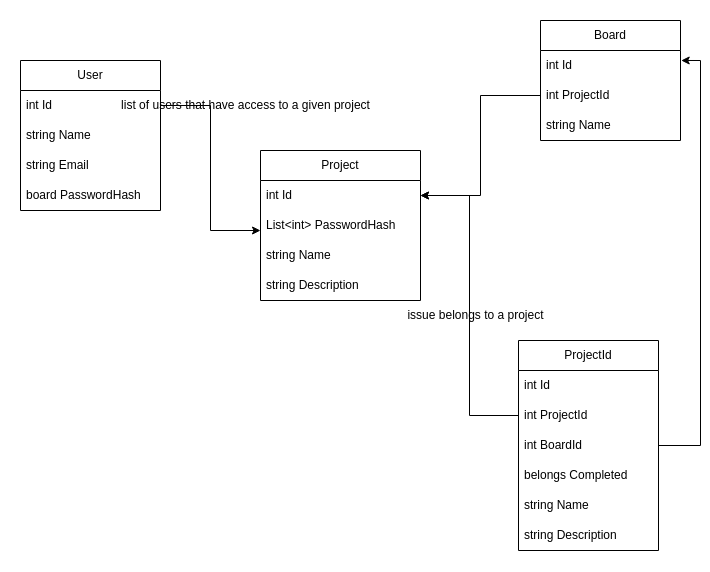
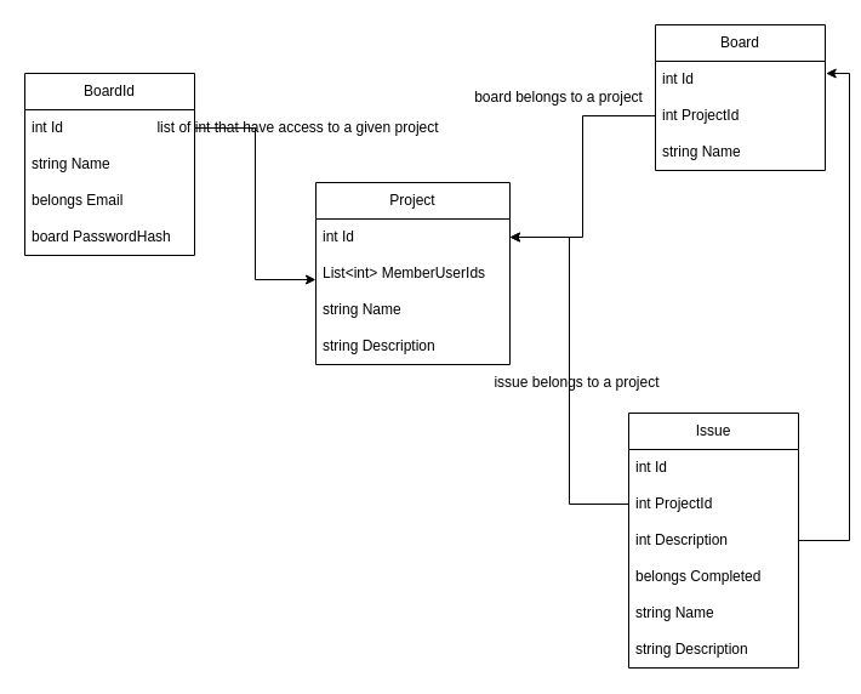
- <mxCell id="14" value="User" style="swimlane;fontStyle=0;childLayout=stackLayout;horizontal=1;startSize=30;horizontalStack=0;resizeParent=1;resizeParentMax=0;resizeLast=0;collapsible=1;marginBottom=0;whiteSpace=wrap;html=1;" vertex="1" parent="1"><mxGeometry x="20" y="60" width="140" height="150" as="geometry" /></mxCell>
+ <mxCell id="14" value="BoardId" style="swimlane;fontStyle=0;childLayout=stackLayout;horizontal=1;startSize=30;horizontalStack=0;resizeParent=1;resizeParentMax=0;resizeLast=0;collapsible=1;marginBottom=0;whiteSpace=wrap;html=1;" vertex="1" parent="1"><mxGeometry x="20" y="60" width="140" height="150" as="geometry" /></mxCell>
+ <mxCell id="28" value="board belongs to a project&lt;br&gt;" style="text;html=1;align=center;verticalAlign=middle;resizable=0;points=[];autosize=1;strokeColor=none;fillColor=none;" vertex="1" parent="1"><mxGeometry x="380" y="65" width="160" height="30" as="geometry" /></mxCell>
- <mxCell id="29" value="list of users that have access to a given project" style="text;html=1;align=center;verticalAlign=middle;resizable=0;points=[];autosize=1;strokeColor=none;fillColor=none;" vertex="1" parent="1"><mxGeometry x="110" y="90" width="270" height="30" as="geometry" /></mxCell>
+ <mxCell id="29" value="list of int that have access to a given project" style="text;html=1;align=center;verticalAlign=middle;resizable=0;points=[];autosize=1;strokeColor=none;fillColor=none;" vertex="1" parent="1"><mxGeometry x="110" y="90" width="270" height="30" as="geometry" /></mxCell>
- <mxCell id="17" value="string Email" style="text;strokeColor=none;fillColor=none;align=left;verticalAlign=middle;spacingLeft=4;spacingRight=4;overflow=hidden;points=[[0,0.5],[1,0.5]];portConstraint=eastwest;rotatable=0;whiteSpace=wrap;html=1;" vertex="1" parent="14"><mxGeometry y="90" width="140" height="30" as="geometry" /></mxCell>
+ <mxCell id="17" value="belongs Email" style="text;strokeColor=none;fillColor=none;align=left;verticalAlign=middle;spacingLeft=4;spacingRight=4;overflow=hidden;points=[[0,0.5],[1,0.5]];portConstraint=eastwest;rotatable=0;whiteSpace=wrap;html=1;" vertex="1" parent="14"><mxGeometry y="90" width="140" height="30" as="geometry" /></mxCell>
- <mxCell id="4" value="List&amp;lt;int&amp;gt; PasswordHash" style="text;strokeColor=none;fillColor=none;align=left;verticalAlign=middle;spacingLeft=4;spacingRight=4;overflow=hidden;points=[[0,0.5],[1,0.5]];portConstraint=eastwest;rotatable=0;whiteSpace=wrap;html=1;" vertex="1" parent="2"><mxGeometry y="60" width="160" height="30" as="geometry" /></mxCell>
+ <mxCell id="4" value="List&amp;lt;int&amp;gt; MemberUserIds" style="text;strokeColor=none;fillColor=none;align=left;verticalAlign=middle;spacingLeft=4;spacingRight=4;overflow=hidden;points=[[0,0.5],[1,0.5]];portConstraint=eastwest;rotatable=0;whiteSpace=wrap;html=1;" vertex="1" parent="2"><mxGeometry y="60" width="160" height="30" as="geometry" /></mxCell>
- <mxCell id="7" value="ProjectId" style="swimlane;fontStyle=0;childLayout=stackLayout;horizontal=1;startSize=30;horizontalStack=0;resizeParent=1;resizeParentMax=0;resizeLast=0;collapsible=1;marginBottom=0;whiteSpace=wrap;html=1;" vertex="1" parent="1"><mxGeometry x="518" y="340" width="140" height="210" as="geometry" /></mxCell>
+ <mxCell id="7" value="Issue" style="swimlane;fontStyle=0;childLayout=stackLayout;horizontal=1;startSize=30;horizontalStack=0;resizeParent=1;resizeParentMax=0;resizeLast=0;collapsible=1;marginBottom=0;whiteSpace=wrap;html=1;" vertex="1" parent="1"><mxGeometry x="518" y="340" width="140" height="210" as="geometry" /></mxCell>
- <mxCell id="10" value="int BoardId" style="text;strokeColor=none;fillColor=none;align=left;verticalAlign=middle;spacingLeft=4;spacingRight=4;overflow=hidden;points=[[0,0.5],[1,0.5]];portConstraint=eastwest;rotatable=0;whiteSpace=wrap;html=1;" vertex="1" parent="7"><mxGeometry y="90" width="140" height="30" as="geometry" /></mxCell>
+ <mxCell id="10" value="int Description" style="text;strokeColor=none;fillColor=none;align=left;verticalAlign=middle;spacingLeft=4;spacingRight=4;overflow=hidden;points=[[0,0.5],[1,0.5]];portConstraint=eastwest;rotatable=0;whiteSpace=wrap;html=1;" vertex="1" parent="7"><mxGeometry y="90" width="140" height="30" as="geometry" /></mxCell>
